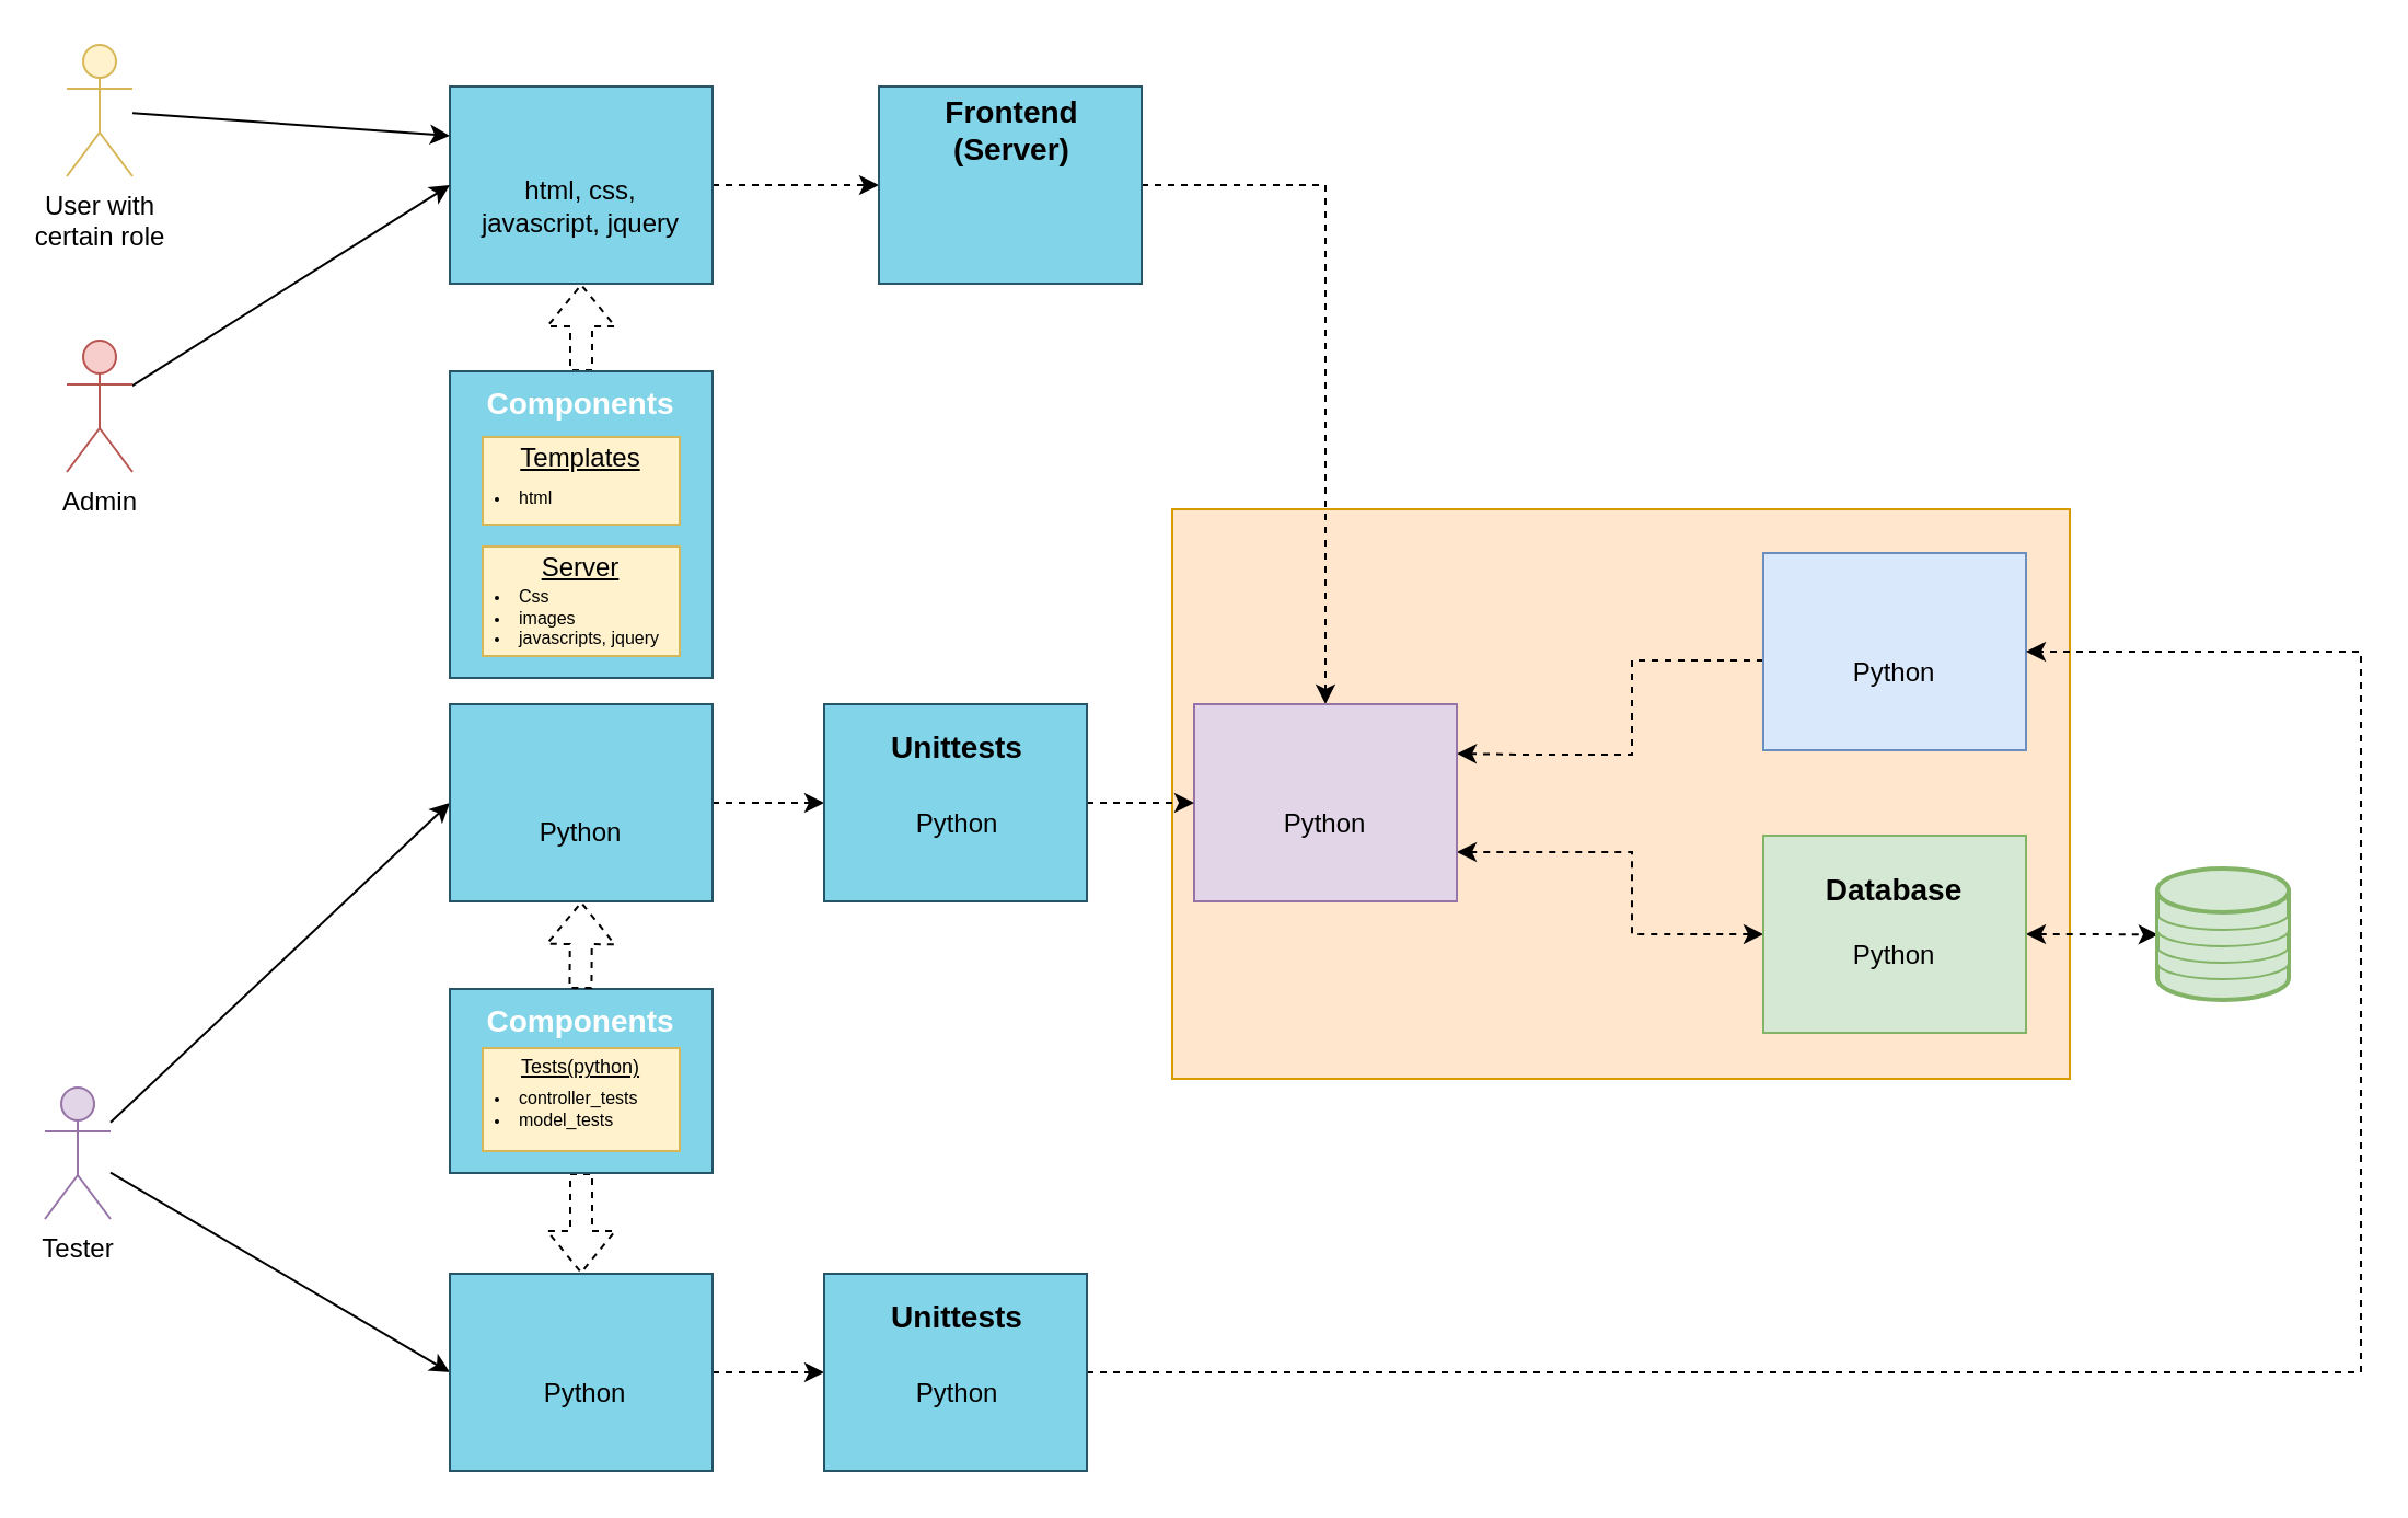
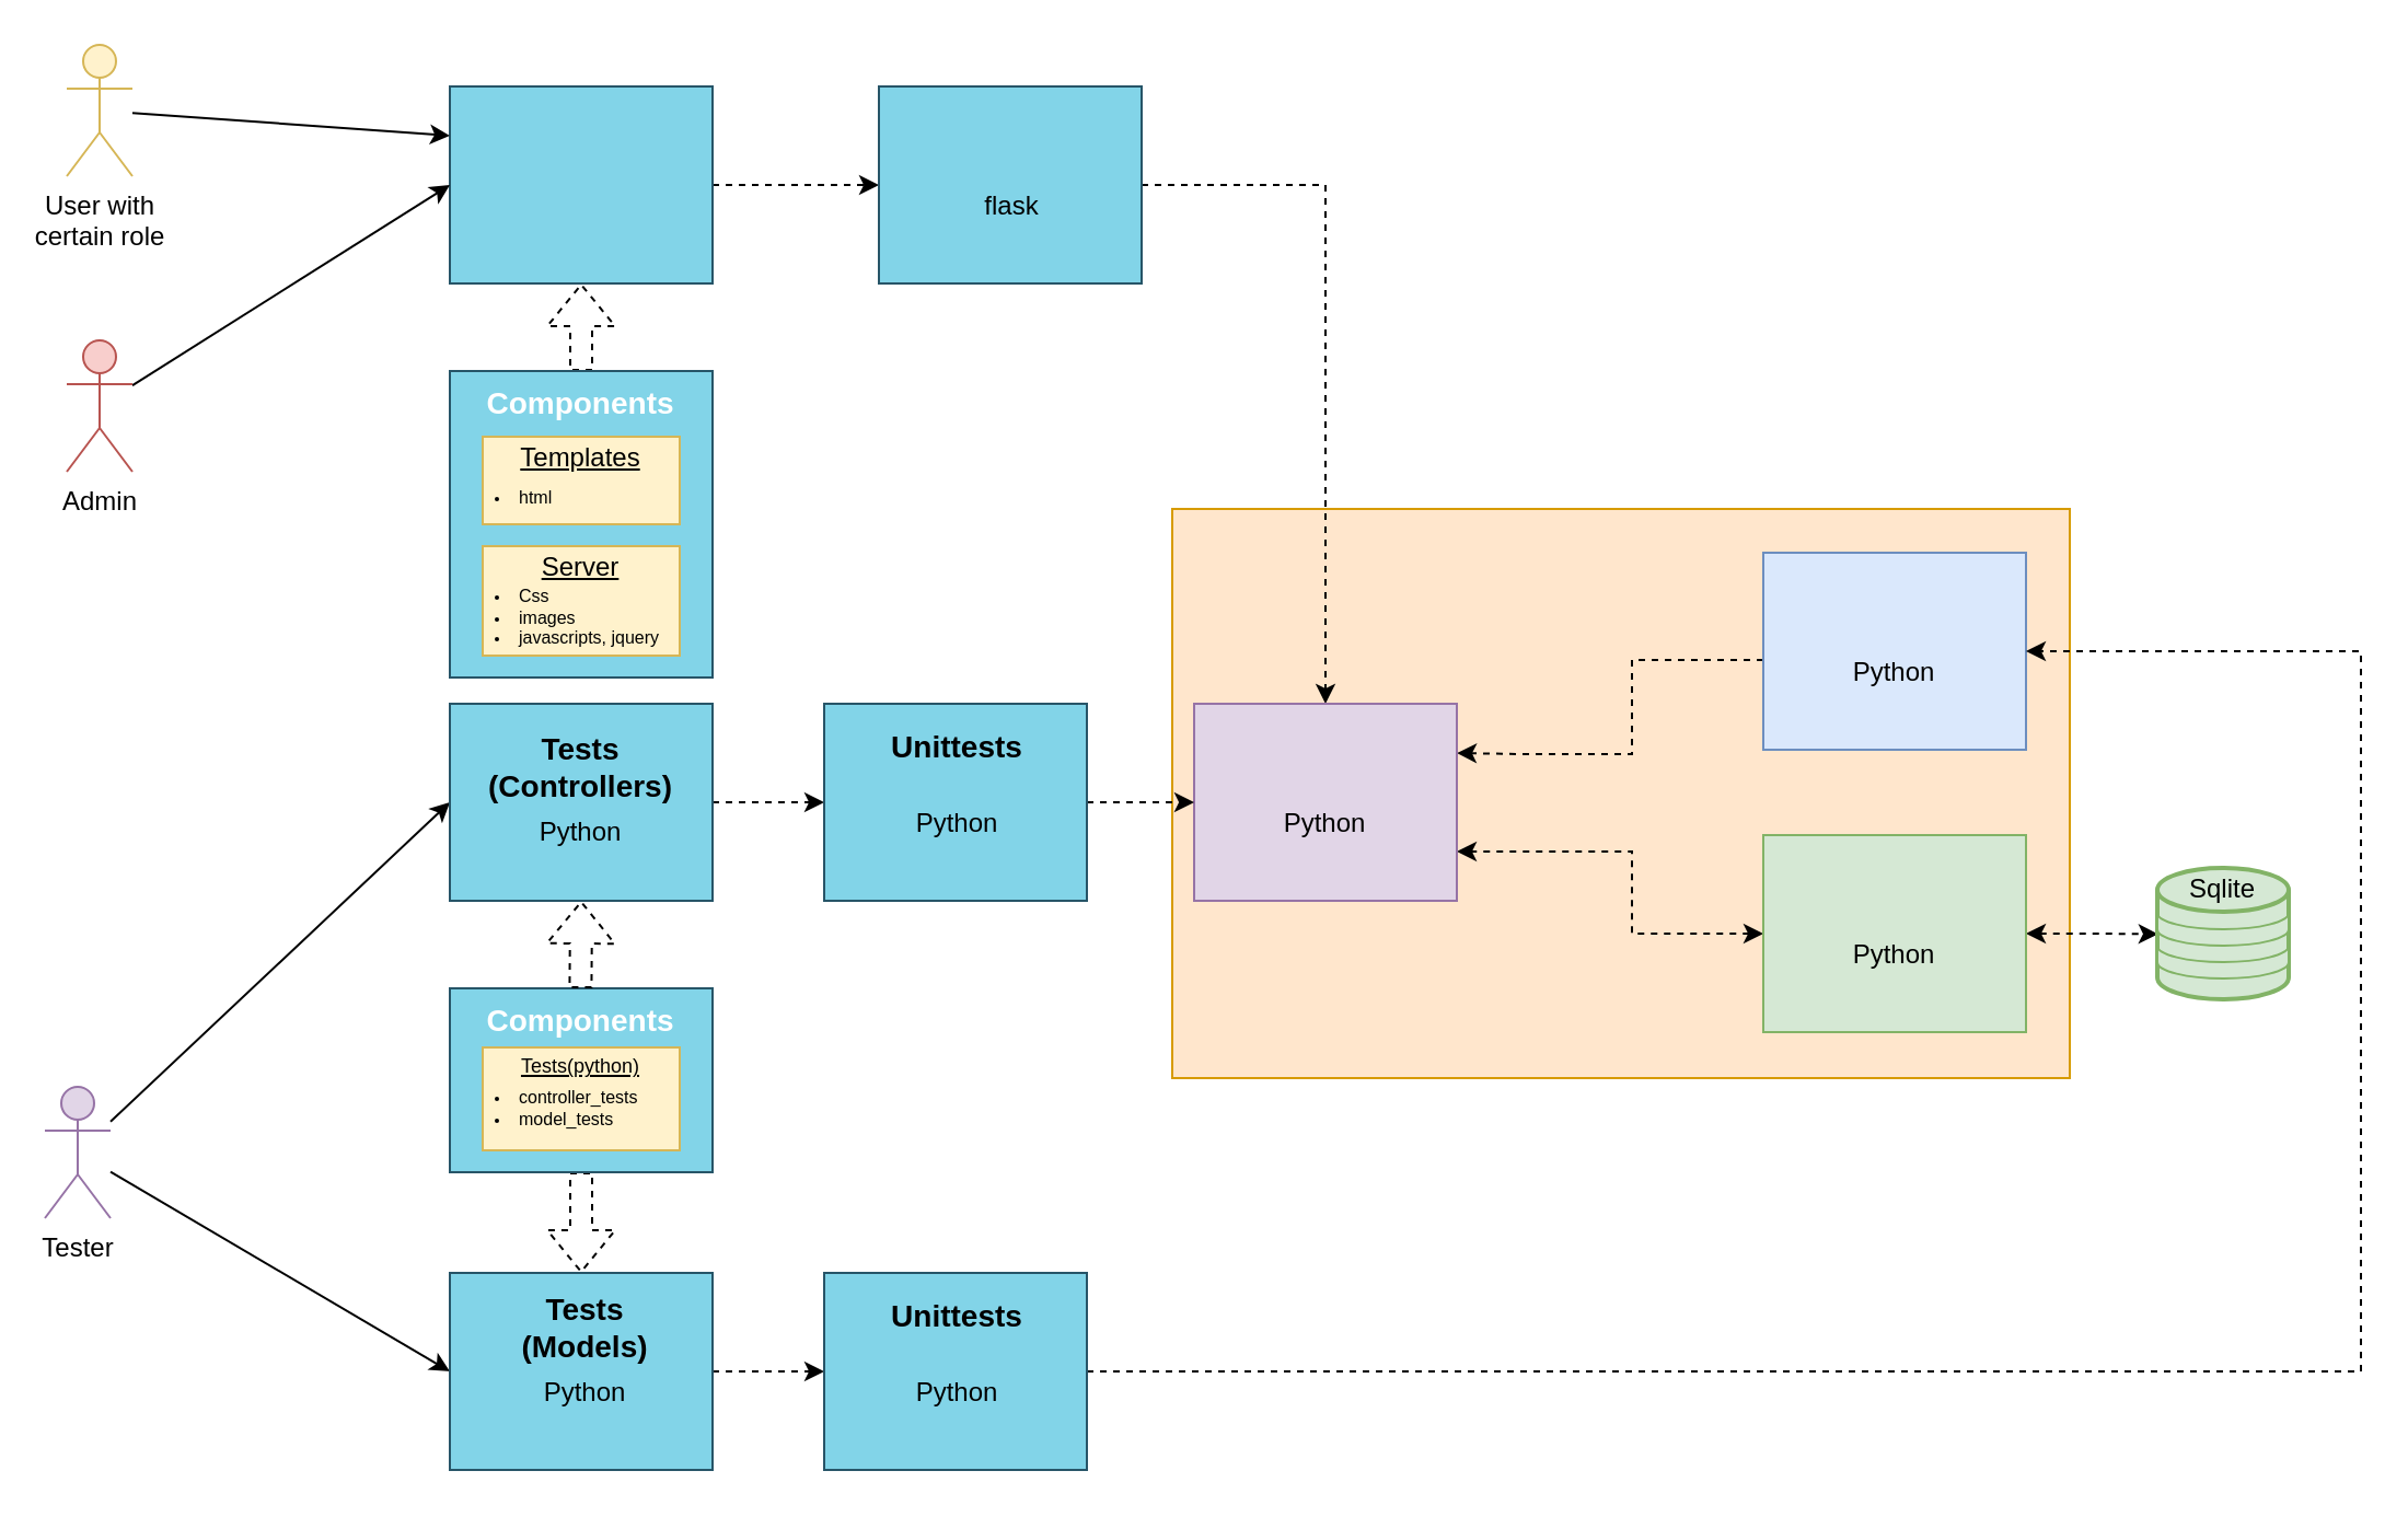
- <mxCell id="8" value="Frontend&lt;br&gt;(Server)" style="text;html=1;strokeColor=none;fillColor=none;align=center;verticalAlign=middle;whiteSpace=wrap;rounded=0;fontSize=14;fontStyle=1;fontColor=#000000;" parent="1" vertex="1"><mxGeometry x="412" y="44" width="100" height="30" as="geometry" /></mxCell>
- <mxCell id="5" value="html, css, javascript, jquery" style="text;html=1;strokeColor=none;fillColor=none;align=center;verticalAlign=middle;whiteSpace=wrap;rounded=0;fontColor=#000000;" parent="1" vertex="1"><mxGeometry x="215" y="79" width="100" height="30" as="geometry" /></mxCell>
+ <mxCell id="9" value="flask" style="text;html=1;strokeColor=none;fillColor=none;align=center;verticalAlign=middle;whiteSpace=wrap;rounded=0;fontColor=#000000;" parent="1" vertex="1"><mxGeometry x="412" y="79" width="100" height="30" as="geometry" /></mxCell>
+ <mxCell id="49" value="Tests (Controllers)" style="text;html=1;strokeColor=none;fillColor=none;align=center;verticalAlign=middle;whiteSpace=wrap;rounded=0;fontSize=14;fontStyle=1;fontColor=#000000;" parent="1" vertex="1"><mxGeometry x="225" y="334.5" width="80" height="30" as="geometry" /></mxCell>
- <mxCell id="26" value="Database" style="text;html=1;strokeColor=none;fillColor=none;align=center;verticalAlign=middle;whiteSpace=wrap;rounded=0;fontSize=14;fontStyle=1" parent="1" vertex="1"><mxGeometry x="835" y="391" width="60" height="30" as="geometry" /></mxCell>
+ <mxCell id="33" value="Sqlite" style="text;html=1;strokeColor=none;fillColor=none;align=center;verticalAlign=middle;whiteSpace=wrap;rounded=0;" parent="1" vertex="1"><mxGeometry x="985" y="396" width="60" height="20" as="geometry" /></mxCell>
+ <mxCell id="45" value="Tests (Models)" style="text;html=1;strokeColor=none;fillColor=none;align=center;verticalAlign=middle;whiteSpace=wrap;rounded=0;fontSize=14;fontStyle=1;fontColor=#000000;" parent="1" vertex="1"><mxGeometry x="227" y="591" width="80" height="30" as="geometry" /></mxCell>
